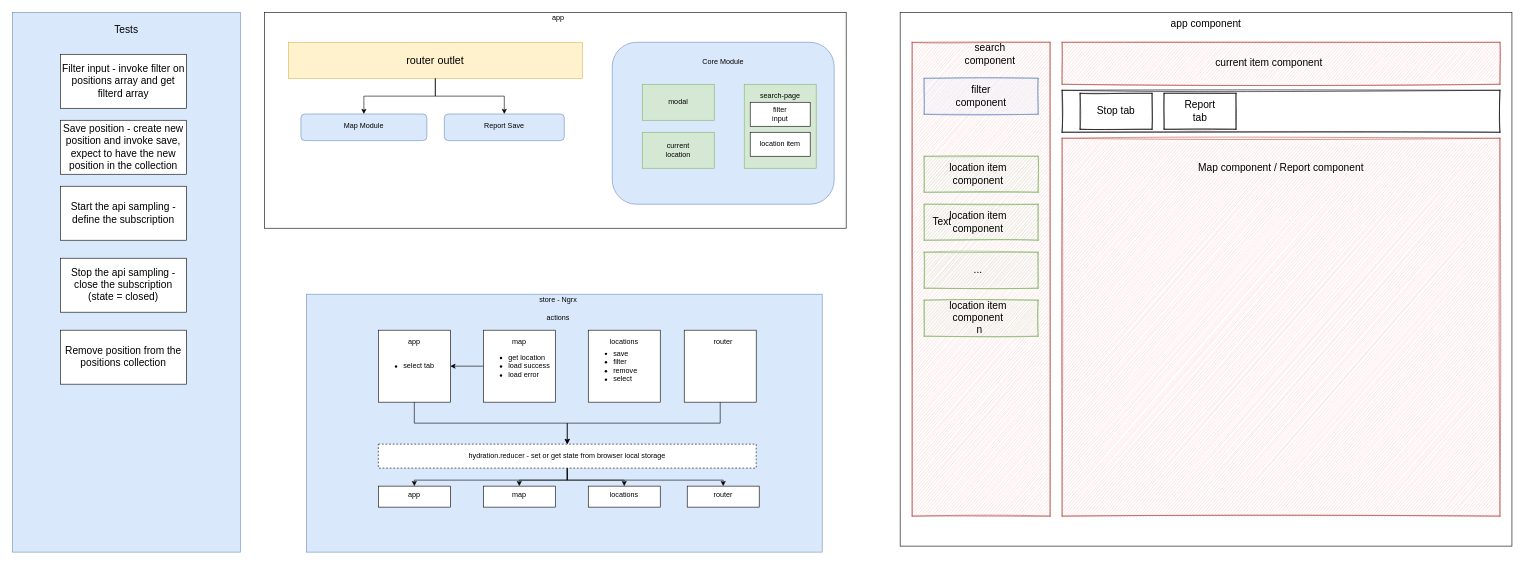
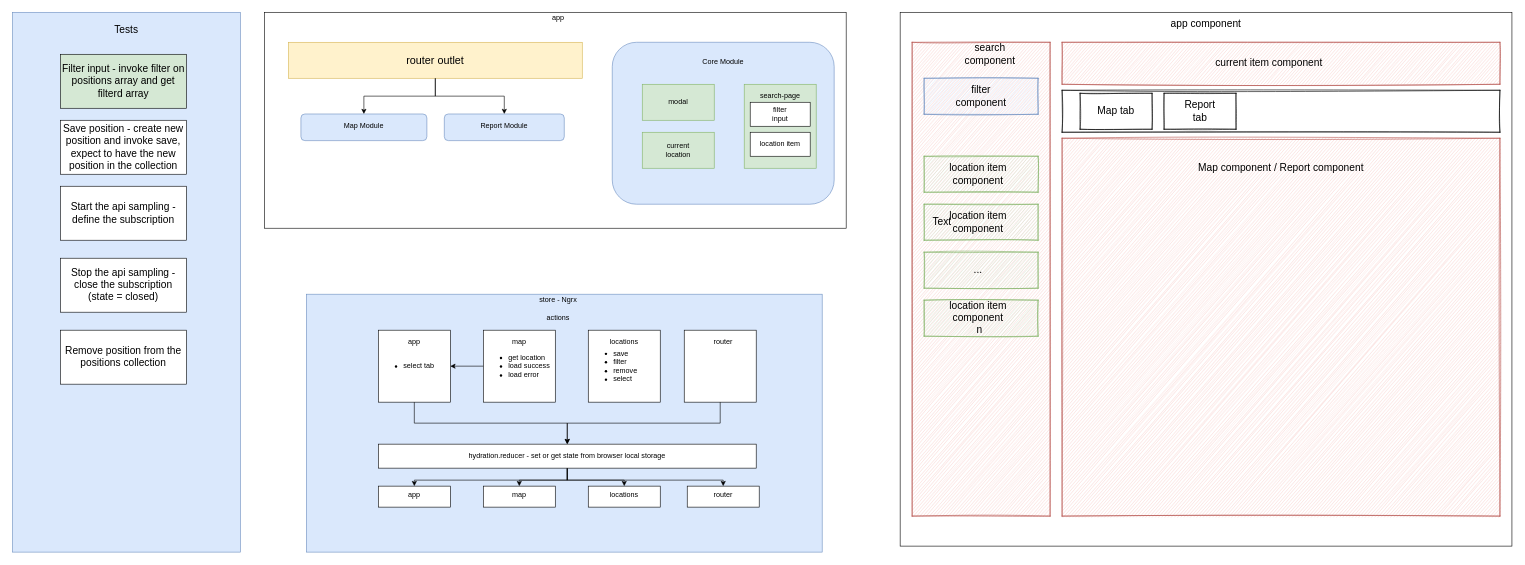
- <mxCell id="95" value="Filter input - invoke filter on positions array and get filterd array" style="rounded=0;whiteSpace=wrap;html=1;sketch=0;fontSize=17;" vertex="1" parent="1"><mxGeometry x="100" y="90" width="210" height="90" as="geometry" /></mxCell>
+ <mxCell id="95" value="Filter input - invoke filter on positions array and get filterd array" style="rounded=0;whiteSpace=wrap;html=1;sketch=0;fontSize=17;fillColor=#d5e8d4;" vertex="1" parent="1"><mxGeometry x="100" y="90" width="210" height="90" as="geometry" /></mxCell>
- <mxCell id="91" value="Stop tab" style="text;html=1;strokeColor=none;fillColor=none;align=center;verticalAlign=middle;whiteSpace=wrap;rounded=0;sketch=1;fontSize=17;" vertex="1" parent="1"><mxGeometry x="1810" y="175" width="100" height="20" as="geometry" /></mxCell>
+ <mxCell id="91" value="Map tab" style="text;html=1;strokeColor=none;fillColor=none;align=center;verticalAlign=middle;whiteSpace=wrap;rounded=0;sketch=1;fontSize=17;" vertex="1" parent="1"><mxGeometry x="1810" y="175" width="100" height="20" as="geometry" /></mxCell>
- <mxCell id="7" value="Report Save" style="text;html=1;strokeColor=none;fillColor=none;align=center;verticalAlign=middle;whiteSpace=wrap;rounded=0;" vertex="1" parent="5"><mxGeometry x="50" y="17.533" width="100" height="5.549" as="geometry" /></mxCell>
+ <mxCell id="7" value="Report Module" style="text;html=1;strokeColor=none;fillColor=none;align=center;verticalAlign=middle;whiteSpace=wrap;rounded=0;" vertex="1" parent="5"><mxGeometry x="50" y="17.533" width="100" height="5.549" as="geometry" /></mxCell>
- <mxCell id="43" value="hydration.reducer - set or get state from browser local storage" style="rounded=0;whiteSpace=wrap;html=1;dashed=1;" vertex="1" parent="1"><mxGeometry x="630" y="740" width="630" height="40" as="geometry" /></mxCell>
+ <mxCell id="43" value="hydration.reducer - set or get state from browser local storage" style="rounded=0;whiteSpace=wrap;html=1;" vertex="1" parent="1"><mxGeometry x="630" y="740" width="630" height="40" as="geometry" /></mxCell>
